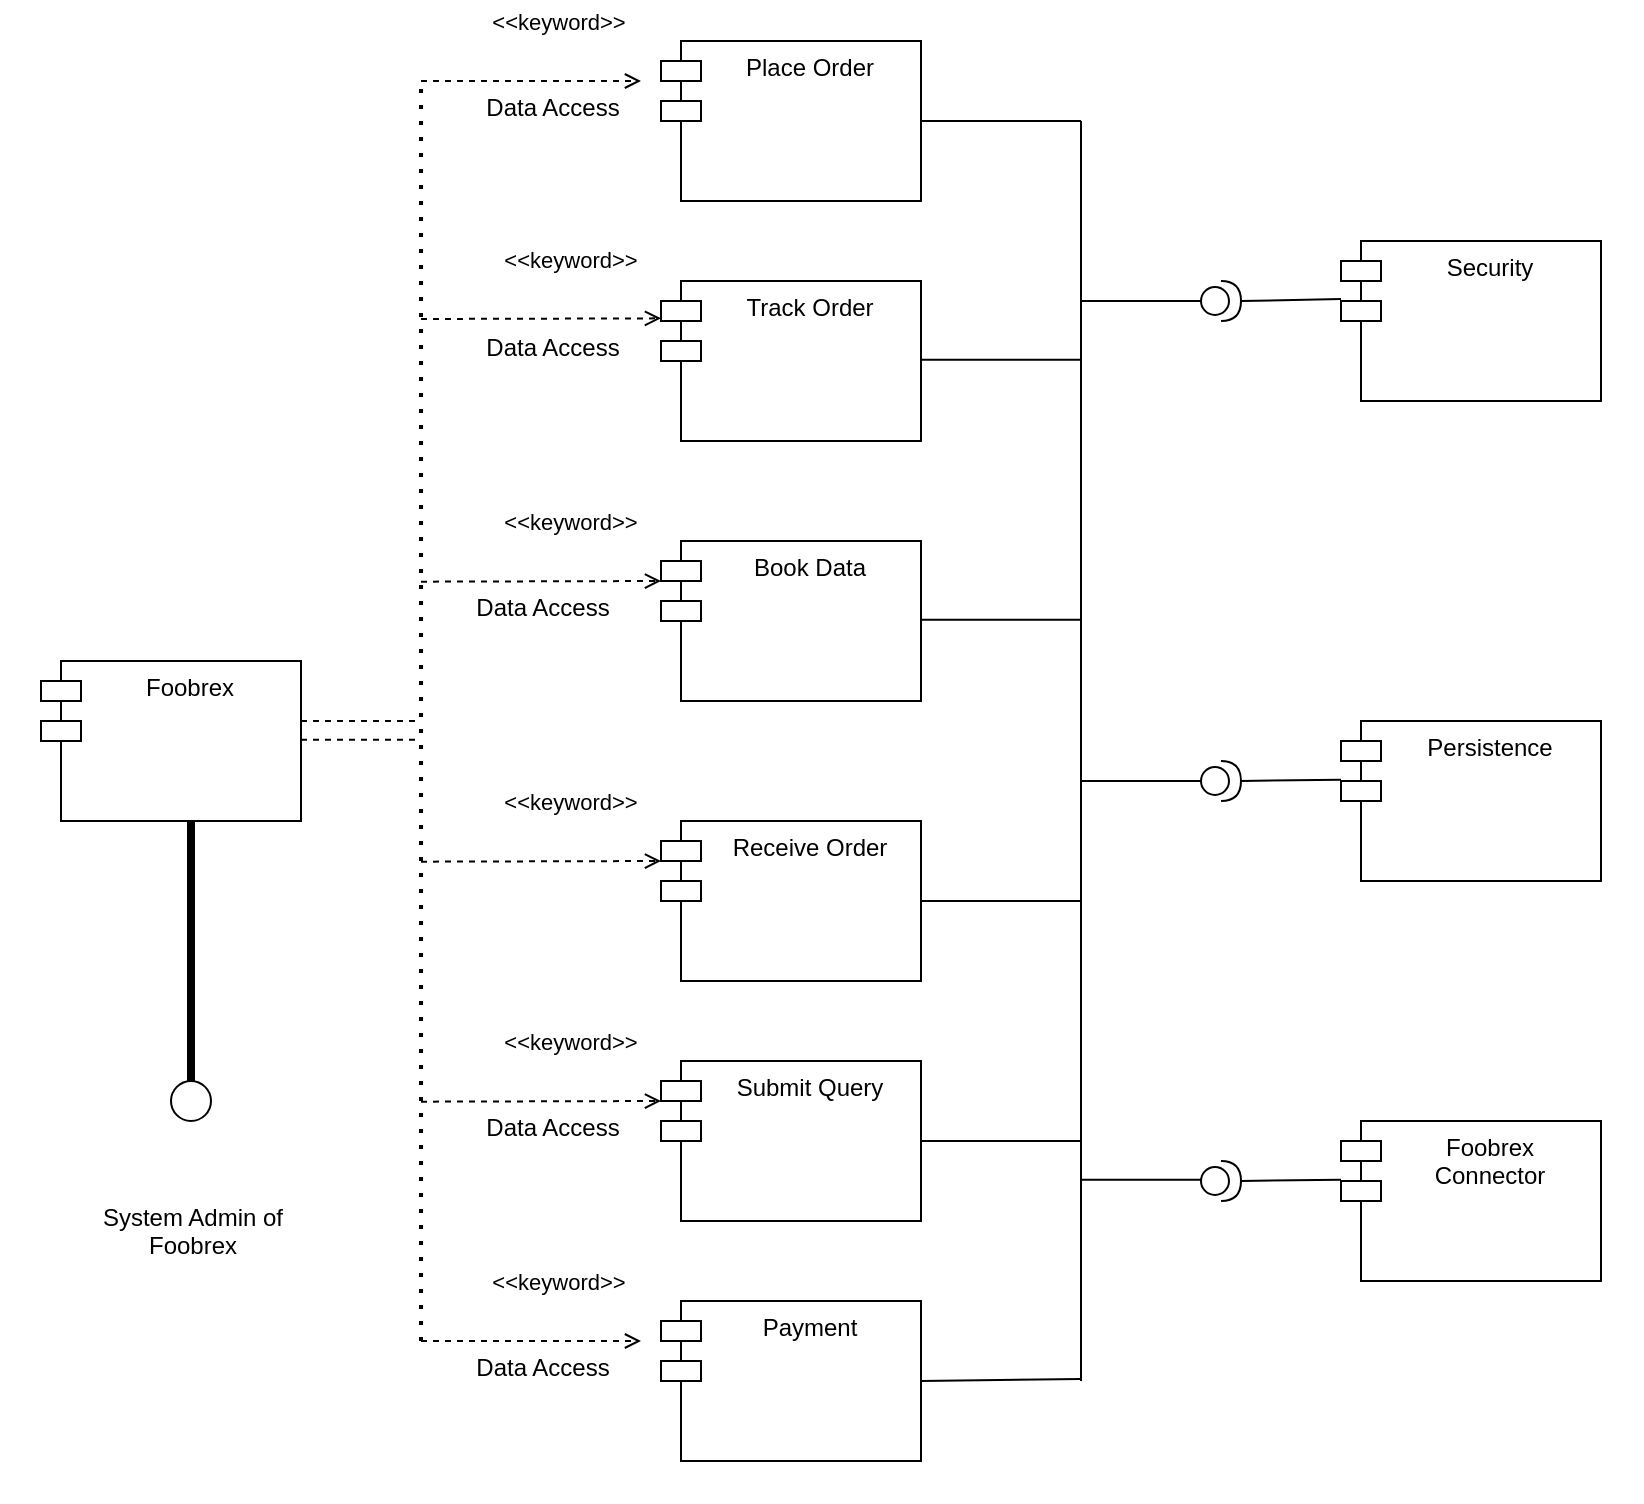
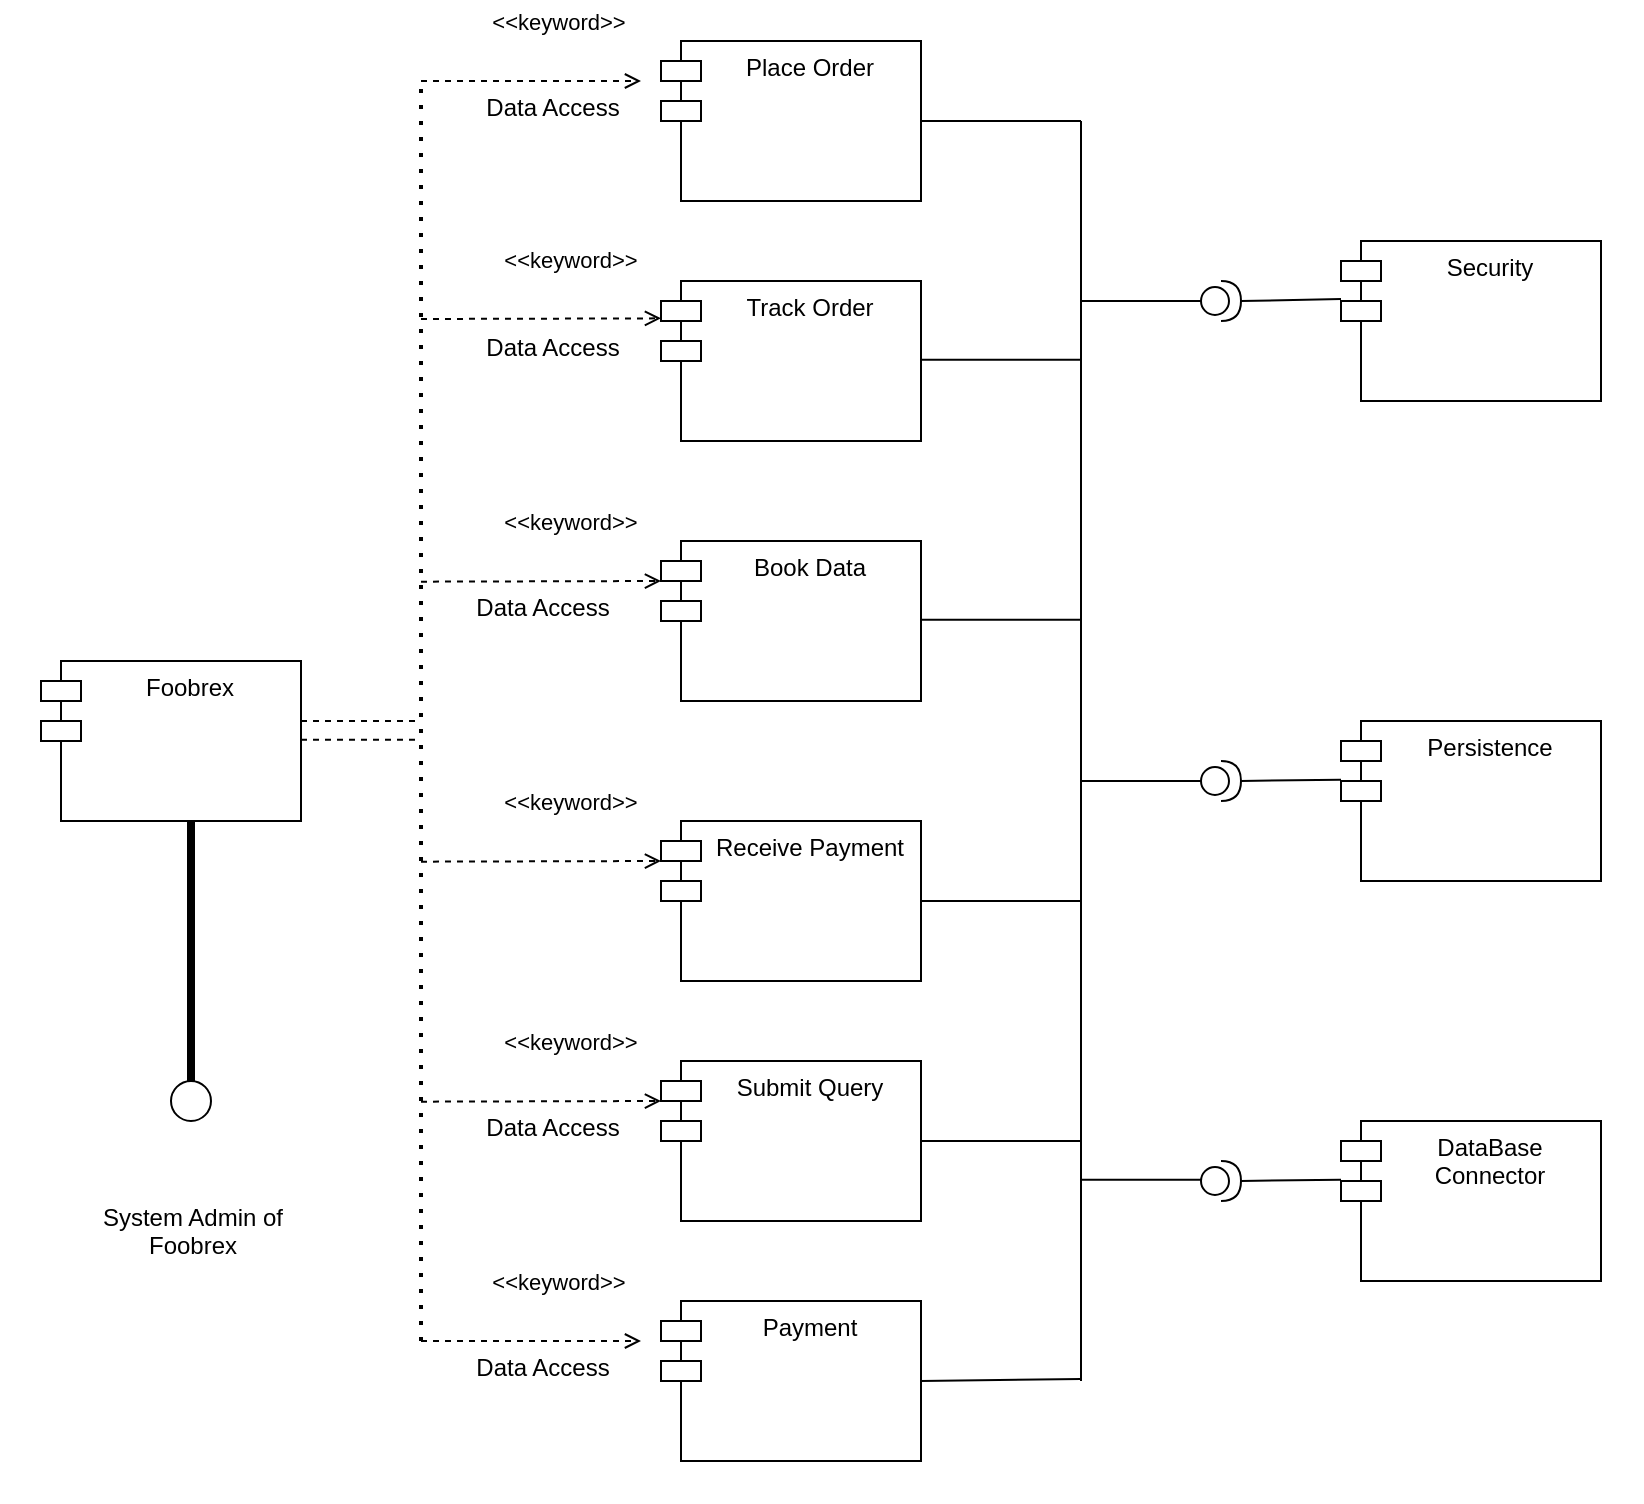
- <mxCell id="8" value="Receive Order" style="shape=module;align=left;spacingLeft=20;align=center;verticalAlign=top;" parent="1" vertex="1"><mxGeometry x="330" y="410" width="130" height="80" as="geometry" /></mxCell>
+ <mxCell id="8" value="Receive Payment" style="shape=module;align=left;spacingLeft=20;align=center;verticalAlign=top;" parent="1" vertex="1"><mxGeometry x="330" y="410" width="130" height="80" as="geometry" /></mxCell>
- <mxCell id="7" value="Foobrex&#10;Connector" style="shape=module;align=left;spacingLeft=20;align=center;verticalAlign=top;" parent="1" vertex="1"><mxGeometry x="670" y="560" width="130" height="80" as="geometry" /></mxCell>
+ <mxCell id="7" value="DataBase&#10;Connector" style="shape=module;align=left;spacingLeft=20;align=center;verticalAlign=top;" parent="1" vertex="1"><mxGeometry x="670" y="560" width="130" height="80" as="geometry" /></mxCell>
